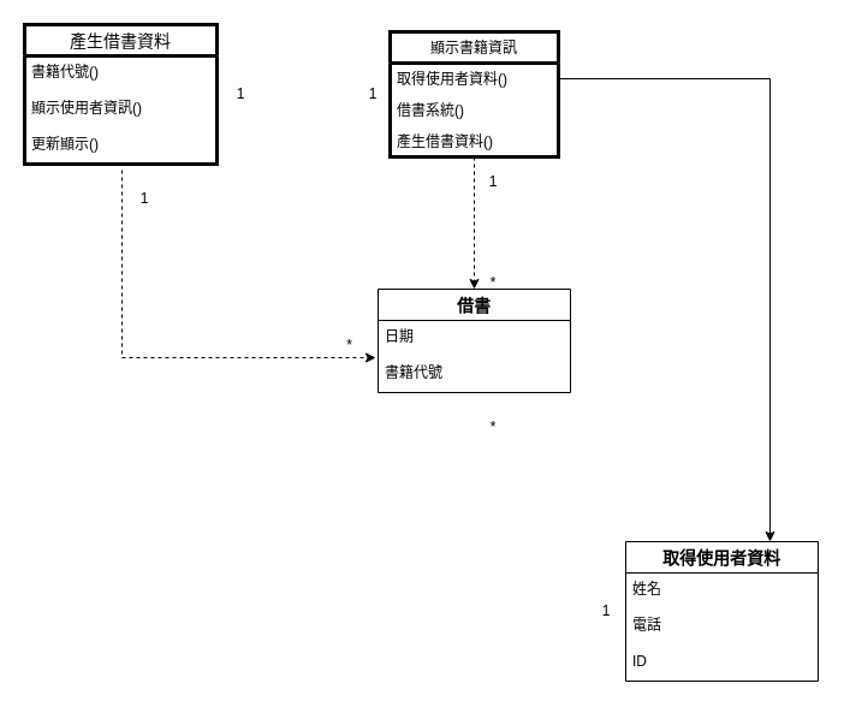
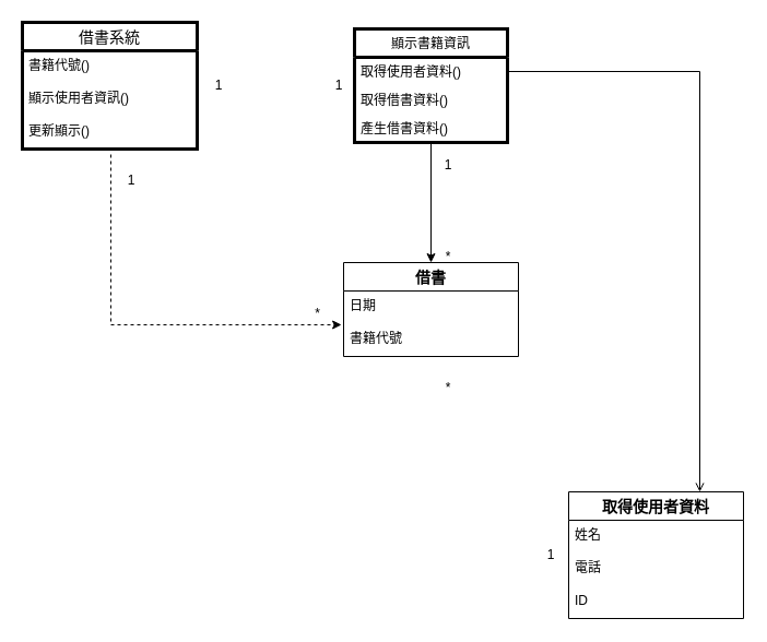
- <mxCell id="14" value="產生借書資料" style="swimlane;fontStyle=0;childLayout=stackLayout;horizontal=1;startSize=26;horizontalStack=0;resizeParent=1;resizeParentMax=0;resizeLast=0;collapsible=1;marginBottom=0;align=center;fontSize=14;strokeWidth=3;" parent="1" vertex="1"><mxGeometry x="20" y="20" width="160" height="116" as="geometry" /></mxCell>
+ <mxCell id="14" value="借書系統" style="swimlane;fontStyle=0;childLayout=stackLayout;horizontal=1;startSize=26;horizontalStack=0;resizeParent=1;resizeParentMax=0;resizeLast=0;collapsible=1;marginBottom=0;align=center;fontSize=14;strokeWidth=3;" parent="1" vertex="1"><mxGeometry x="20" y="20" width="160" height="116" as="geometry" /></mxCell>
- <mxCell id="12" value="借書系統()" style="text;strokeColor=none;fillColor=none;align=left;verticalAlign=top;spacingLeft=4;spacingRight=4;overflow=hidden;rotatable=0;points=[[0,0.5],[1,0.5]];portConstraint=eastwest;" parent="10" vertex="1"><mxGeometry y="52" width="140" height="26" as="geometry" /></mxCell>
+ <mxCell id="12" value="取得借書資料()" style="text;strokeColor=none;fillColor=none;align=left;verticalAlign=top;spacingLeft=4;spacingRight=4;overflow=hidden;rotatable=0;points=[[0,0.5],[1,0.5]];portConstraint=eastwest;" parent="10" vertex="1"><mxGeometry y="52" width="140" height="26" as="geometry" /></mxCell>
- <mxCell id="22" value="" style="endArrow=classic;html=1;rounded=0;exitX=0.5;exitY=1;exitDx=0;exitDy=0;dashed=1;" parent="1" source="10" target="6" edge="1"><mxGeometry width="50" height="50" relative="1" as="geometry"><mxPoint x="310" y="310" as="sourcePoint" /><mxPoint x="360" y="260" as="targetPoint" /></mxGeometry></mxCell>
+ <mxCell id="22" value="" style="endArrow=classic;html=1;rounded=0;exitX=0.5;exitY=1;exitDx=0;exitDy=0;" parent="1" source="10" target="6" edge="1"><mxGeometry width="50" height="50" relative="1" as="geometry"><mxPoint x="310" y="310" as="sourcePoint" /><mxPoint x="360" y="260" as="targetPoint" /></mxGeometry></mxCell>
- <mxCell id="27" value="" style="endArrow=classic;html=1;rounded=0;exitX=1;exitY=0.5;exitDx=0;exitDy=0;entryX=0.75;entryY=0;entryDx=0;entryDy=0;" parent="1" source="11" target="2" edge="1"><mxGeometry width="50" height="50" relative="1" as="geometry"><mxPoint x="300" y="310" as="sourcePoint" /><mxPoint x="350" y="260" as="targetPoint" /><Array as="points"><mxPoint x="640" y="65" /></Array></mxGeometry></mxCell>
+ <mxCell id="27" value="" style="endArrow=open;html=1;rounded=0;exitX=1;exitY=0.5;exitDx=0;exitDy=0;entryX=0.75;entryY=0;entryDx=0;entryDy=0;" parent="1" source="11" target="2" edge="1"><mxGeometry width="50" height="50" relative="1" as="geometry"><mxPoint x="300" y="310" as="sourcePoint" /><mxPoint x="350" y="260" as="targetPoint" /><Array as="points"><mxPoint x="640" y="65" /></Array></mxGeometry></mxCell>
